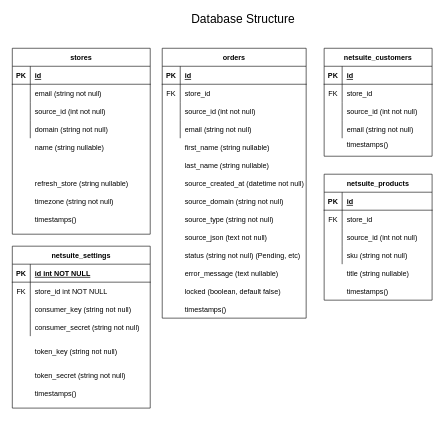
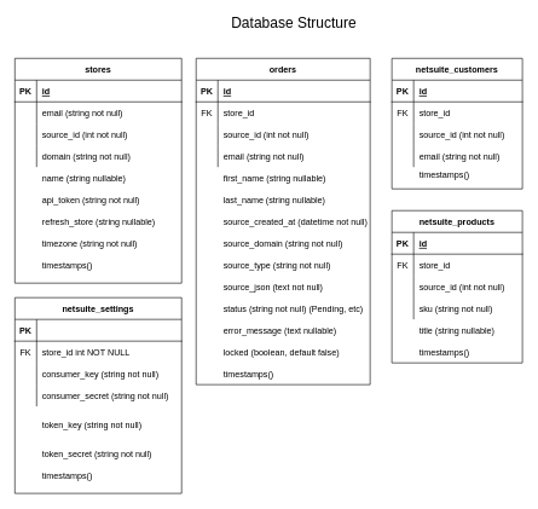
+ <mxCell id="17" value="api_token (string not null)" style="shape=partialRectangle;connectable=0;fillColor=none;top=0;left=0;bottom=0;right=0;align=left;spacingLeft=6;overflow=hidden;" vertex="1" parent="1"><mxGeometry x="50" y="260" width="180" height="30" as="geometry" /></mxCell>
- <mxCell id="81" value="id int NOT NULL" style="shape=partialRectangle;connectable=0;fillColor=none;top=0;left=0;bottom=0;right=0;align=left;spacingLeft=6;fontStyle=5;overflow=hidden;" vertex="1" parent="79"><mxGeometry x="30" width="200" height="30" as="geometry" /></mxCell>
